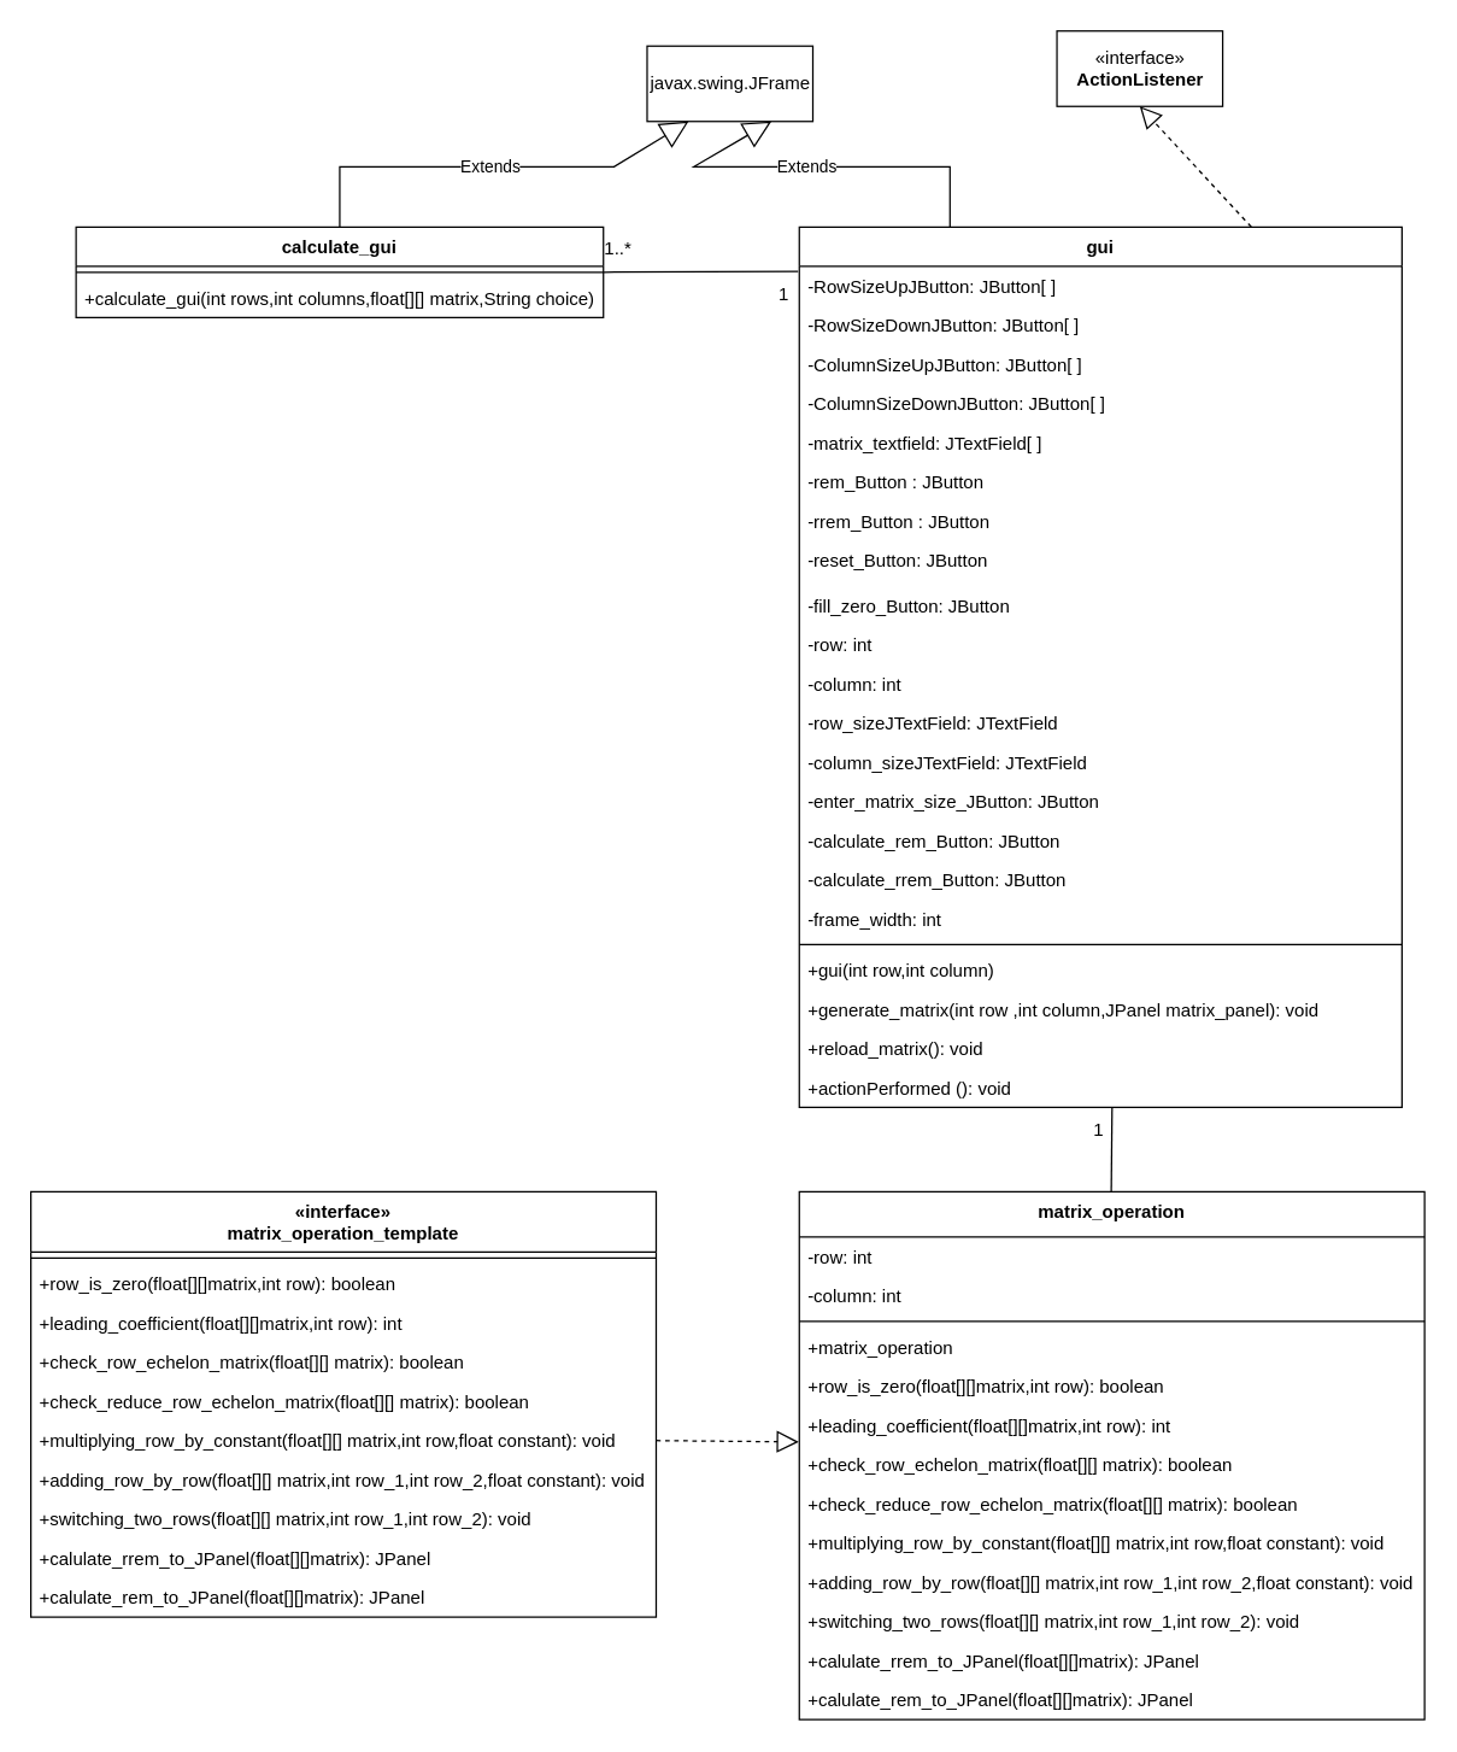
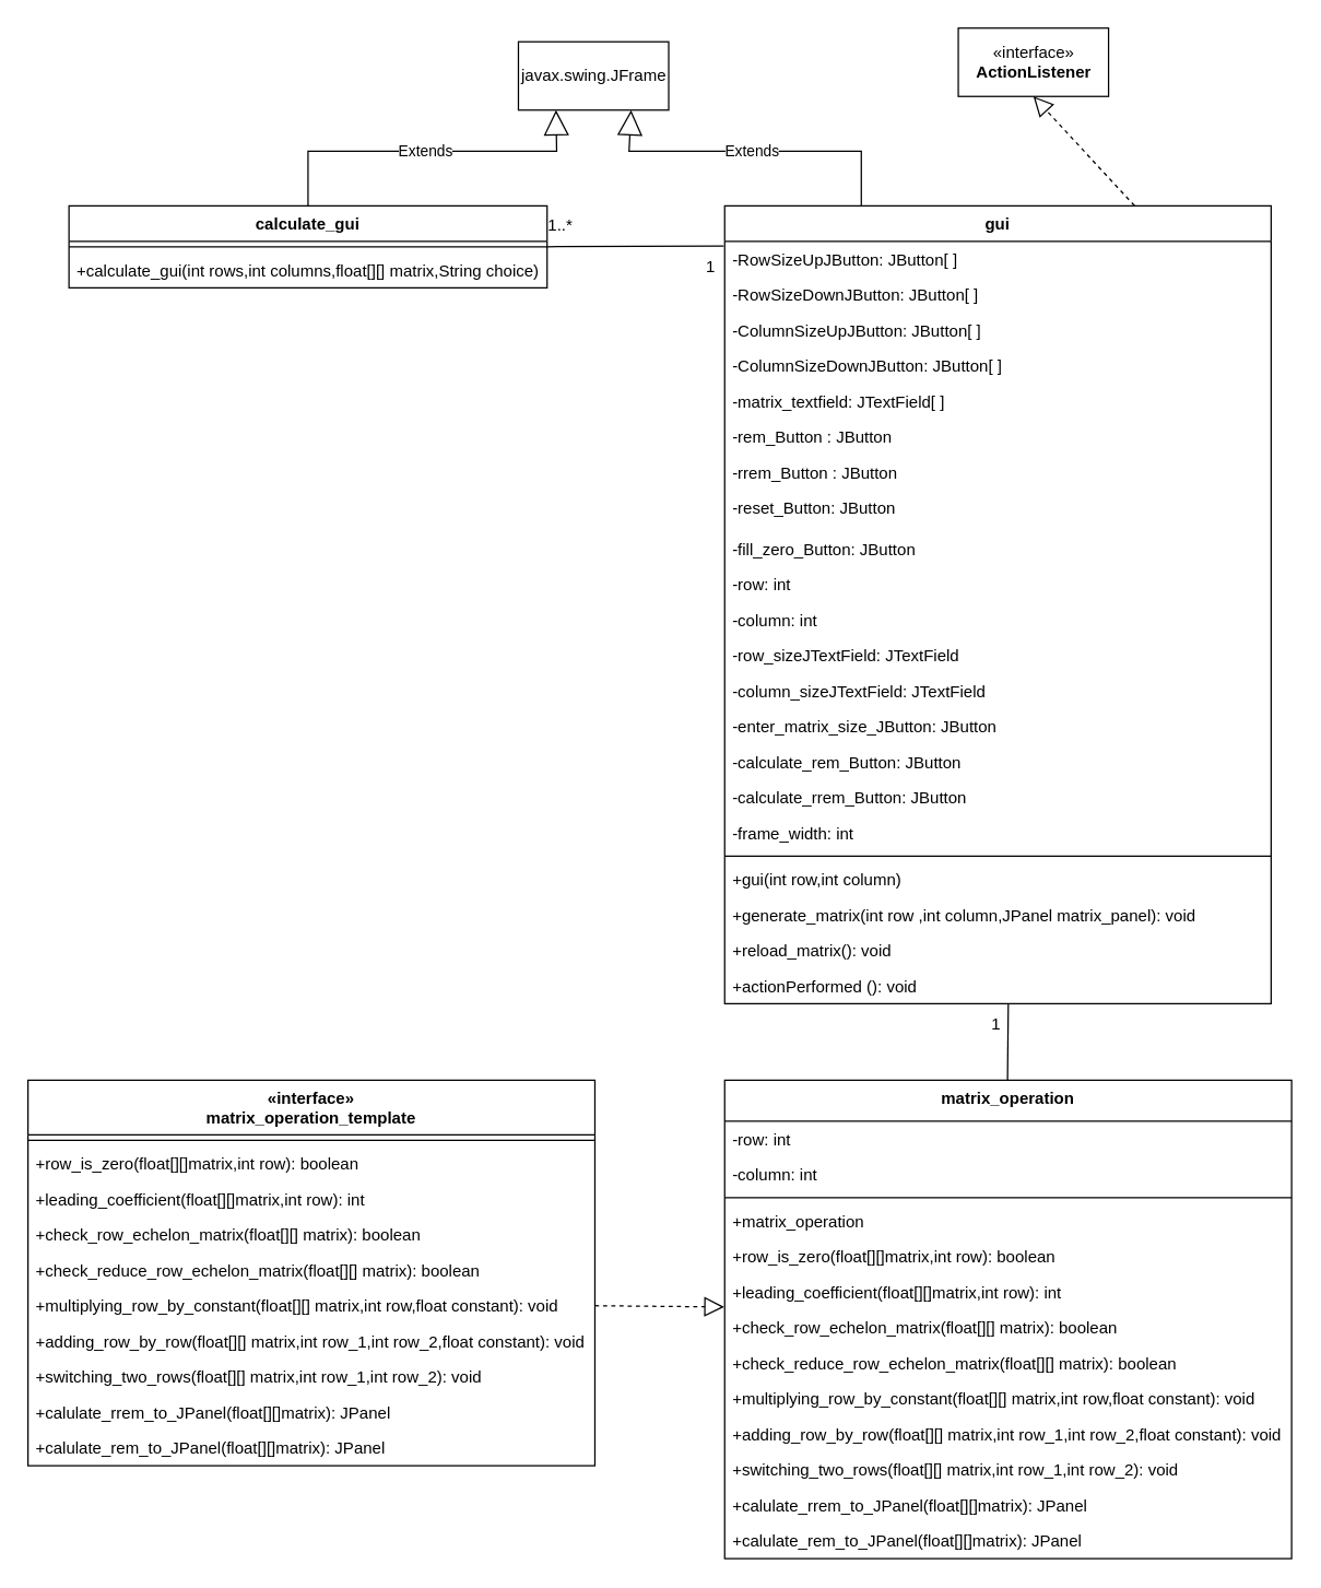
- <mxCell id="30" value="javax.swing.JFrame" style="html=1;" vertex="1" parent="1"><mxGeometry x="429" y="30" width="110" height="50" as="geometry" /></mxCell>
+ <mxCell id="30" value="javax.swing.JFrame" style="html=1;" vertex="1" parent="1"><mxGeometry x="379" y="30" width="110" height="50" as="geometry" /></mxCell>
